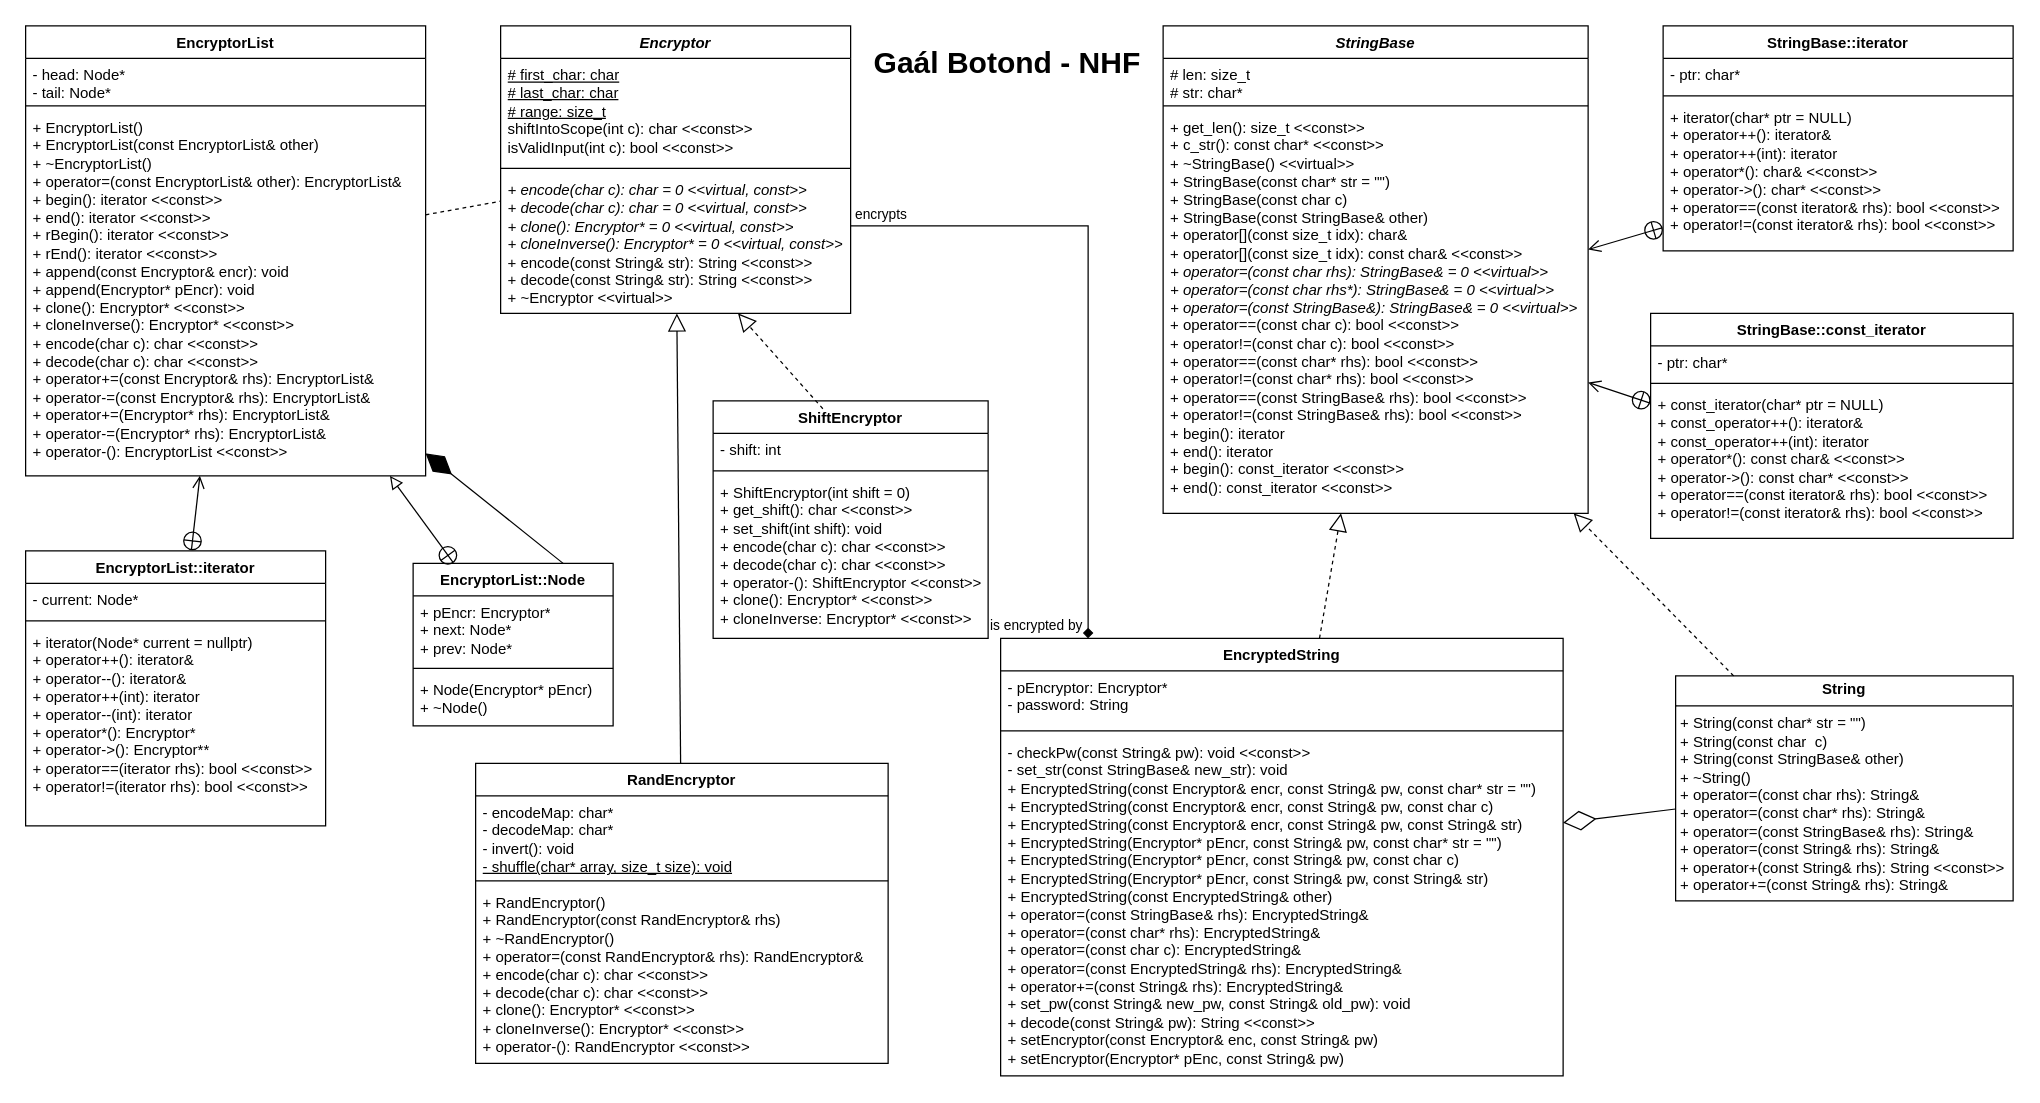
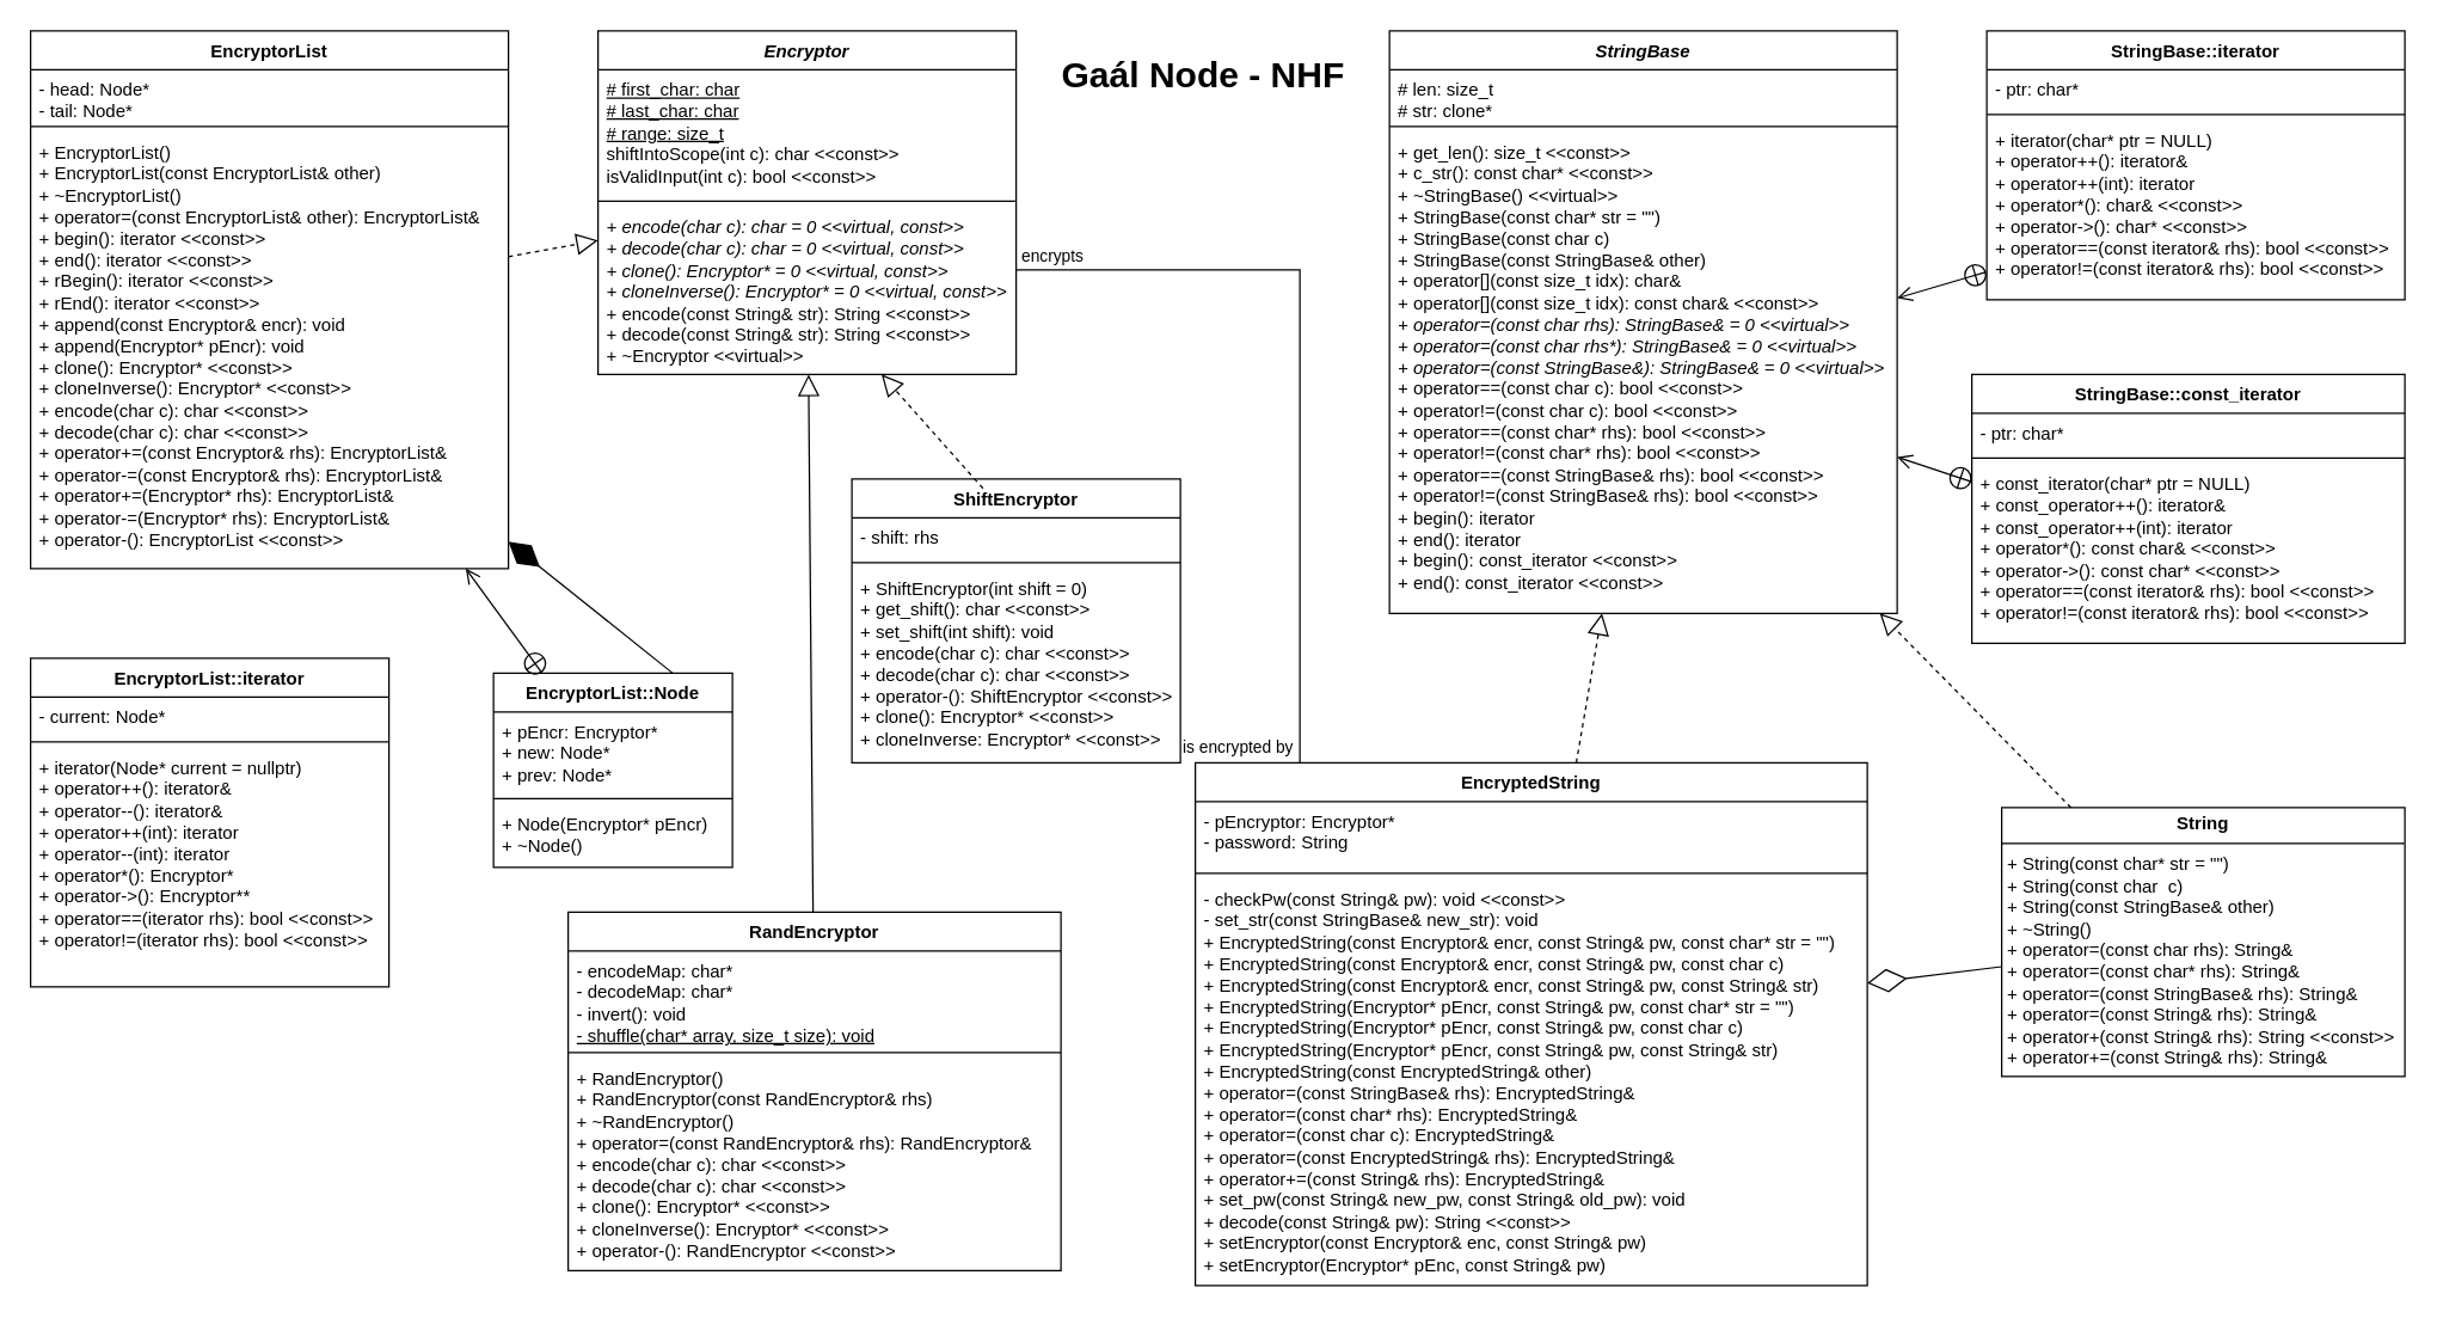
- <mxCell id="2" value="Gaál Botond - NHF" style="text;strokeColor=none;fillColor=none;html=1;fontSize=24;fontStyle=1;verticalAlign=middle;align=center;" parent="1" vertex="1"><mxGeometry x="50" y="30" width="1510" height="40" as="geometry" /></mxCell>
+ <mxCell id="2" value="Gaál Node - NHF" style="text;strokeColor=none;fillColor=none;html=1;fontSize=24;fontStyle=1;verticalAlign=middle;align=center;" parent="1" vertex="1"><mxGeometry x="50" y="30" width="1510" height="40" as="geometry" /></mxCell>
- <mxCell id="4" value="# len: size_t&lt;div&gt;# str: char*&lt;/div&gt;" style="text;strokeColor=none;fillColor=none;align=left;verticalAlign=top;spacingLeft=4;spacingRight=4;overflow=hidden;rotatable=0;points=[[0,0.5],[1,0.5]];portConstraint=eastwest;whiteSpace=wrap;html=1;" parent="3" vertex="1"><mxGeometry y="26" width="340" height="34" as="geometry" /></mxCell>
+ <mxCell id="4" value="# len: size_t&lt;div&gt;# str: clone*&lt;/div&gt;" style="text;strokeColor=none;fillColor=none;align=left;verticalAlign=top;spacingLeft=4;spacingRight=4;overflow=hidden;rotatable=0;points=[[0,0.5],[1,0.5]];portConstraint=eastwest;whiteSpace=wrap;html=1;" parent="3" vertex="1"><mxGeometry y="26" width="340" height="34" as="geometry" /></mxCell>
- <mxCell id="42" value="" style="endArrow=none;dashed=1;endFill=0;endSize=12;html=1;rounded=0;" parent="1" source="38" target="24" edge="1"><mxGeometry width="160" relative="1" as="geometry"><mxPoint x="260" y="560" as="sourcePoint" /><mxPoint x="420" y="560" as="targetPoint" /></mxGeometry></mxCell>
+ <mxCell id="42" value="" style="endArrow=block;dashed=1;endFill=0;endSize=12;html=1;rounded=0;" parent="1" source="38" target="24" edge="1"><mxGeometry width="160" relative="1" as="geometry"><mxPoint x="260" y="560" as="sourcePoint" /><mxPoint x="420" y="560" as="targetPoint" /></mxGeometry></mxCell>
- <mxCell id="29" value="- shift: int" style="text;strokeColor=none;fillColor=none;align=left;verticalAlign=top;spacingLeft=4;spacingRight=4;overflow=hidden;rotatable=0;points=[[0,0.5],[1,0.5]];portConstraint=eastwest;whiteSpace=wrap;html=1;" parent="28" vertex="1"><mxGeometry y="26" width="220" height="26" as="geometry" /></mxCell>
+ <mxCell id="29" value="- shift: rhs" style="text;strokeColor=none;fillColor=none;align=left;verticalAlign=top;spacingLeft=4;spacingRight=4;overflow=hidden;rotatable=0;points=[[0,0.5],[1,0.5]];portConstraint=eastwest;whiteSpace=wrap;html=1;" parent="28" vertex="1"><mxGeometry y="26" width="220" height="26" as="geometry" /></mxCell>
- <mxCell id="54" value="" style="endArrow=block;startArrow=circlePlus;endFill=0;startFill=0;endSize=8;html=1;rounded=0;" parent="1" source="50" target="38" edge="1"><mxGeometry width="160" relative="1" as="geometry"><mxPoint x="610" y="790" as="sourcePoint" /><mxPoint x="770" y="790" as="targetPoint" /></mxGeometry></mxCell>
+ <mxCell id="54" value="" style="endArrow=open;startArrow=circlePlus;endFill=0;startFill=0;endSize=8;html=1;rounded=0;" parent="1" source="50" target="38" edge="1"><mxGeometry width="160" relative="1" as="geometry"><mxPoint x="610" y="790" as="sourcePoint" /><mxPoint x="770" y="790" as="targetPoint" /></mxGeometry></mxCell>
- <mxCell id="55" value="" style="endArrow=open;startArrow=circlePlus;endFill=0;startFill=0;endSize=8;html=1;rounded=0;" parent="1" source="46" target="38" edge="1"><mxGeometry width="160" relative="1" as="geometry"><mxPoint x="610" y="790" as="sourcePoint" /><mxPoint x="770" y="790" as="targetPoint" /></mxGeometry></mxCell>
- <mxCell id="43" value="" style="endArrow=diamond;html=1;edgeStyle=orthogonalEdgeStyle;rounded=0;" parent="1" source="24" target="19" edge="1"><mxGeometry relative="1" as="geometry"><mxPoint x="540" y="760" as="sourcePoint" /><mxPoint x="700" y="760" as="targetPoint" /><Array as="points"><mxPoint x="870" y="180" /></Array></mxGeometry></mxCell>
+ <mxCell id="43" value="" style="endArrow=none;html=1;edgeStyle=orthogonalEdgeStyle;rounded=0;" parent="1" source="24" target="19" edge="1"><mxGeometry relative="1" as="geometry"><mxPoint x="540" y="760" as="sourcePoint" /><mxPoint x="700" y="760" as="targetPoint" /><Array as="points"><mxPoint x="870" y="180" /></Array></mxGeometry></mxCell>
- <mxCell id="51" value="+ pEncr: Encryptor*&lt;div&gt;+ next: Node*&lt;/div&gt;&lt;div&gt;+ prev: Node*&lt;/div&gt;&lt;div&gt;&lt;br&gt;&lt;/div&gt;" style="text;strokeColor=none;fillColor=none;align=left;verticalAlign=top;spacingLeft=4;spacingRight=4;overflow=hidden;rotatable=0;points=[[0,0.5],[1,0.5]];portConstraint=eastwest;whiteSpace=wrap;html=1;" parent="50" vertex="1"><mxGeometry y="26" width="160" height="54" as="geometry" /></mxCell>
+ <mxCell id="51" value="+ pEncr: Encryptor*&lt;div&gt;+ new: Node*&lt;/div&gt;&lt;div&gt;+ prev: Node*&lt;/div&gt;&lt;div&gt;&lt;br&gt;&lt;/div&gt;" style="text;strokeColor=none;fillColor=none;align=left;verticalAlign=top;spacingLeft=4;spacingRight=4;overflow=hidden;rotatable=0;points=[[0,0.5],[1,0.5]];portConstraint=eastwest;whiteSpace=wrap;html=1;" parent="50" vertex="1"><mxGeometry y="26" width="160" height="54" as="geometry" /></mxCell>
